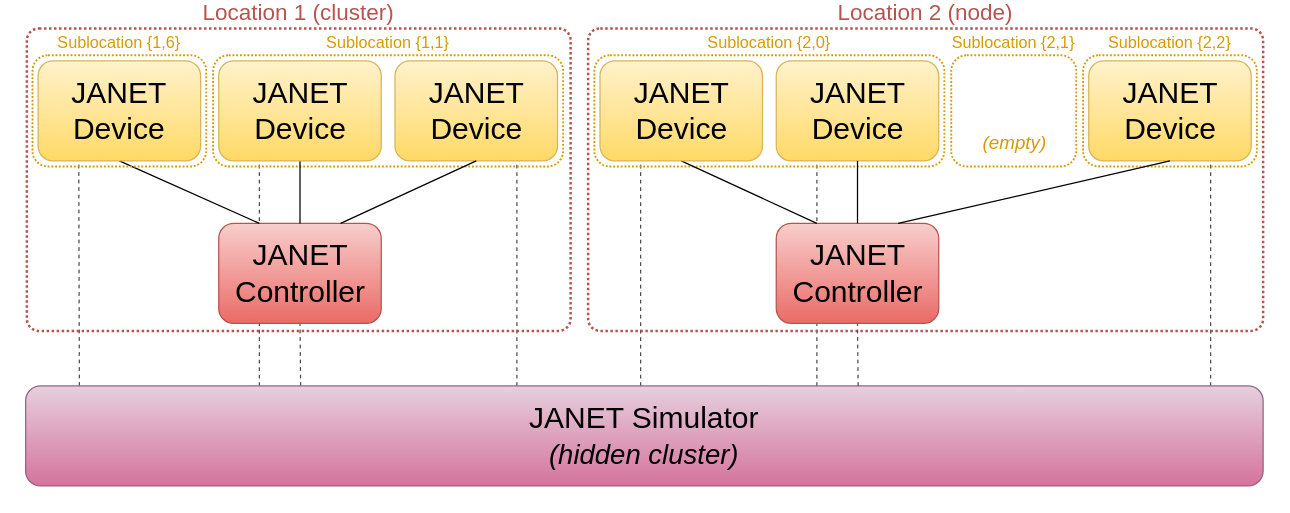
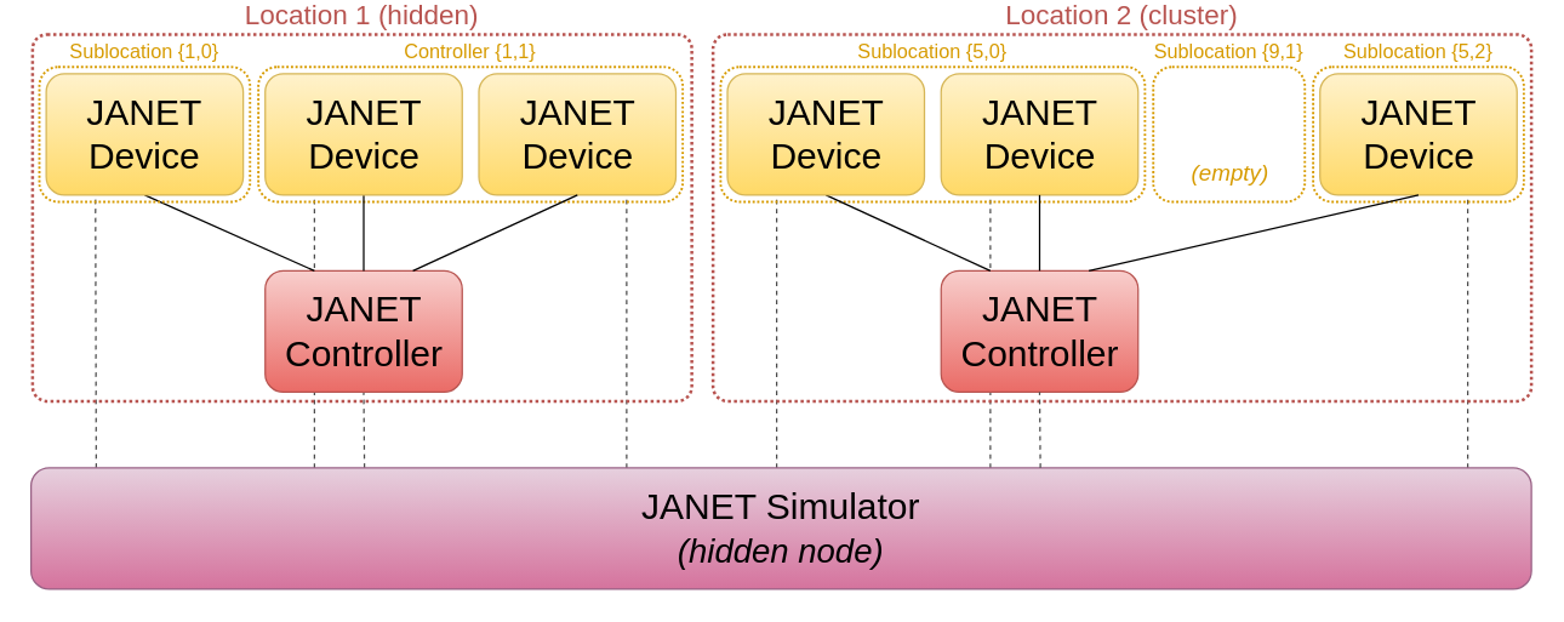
- <mxCell id="9" value="Location 1 (cluster)" style="rounded=1;arcSize=4;dashed=1;fillColor=none;gradientColor=#ea6b66;strokeWidth=2;shadow=0;labelBackgroundColor=none;sketch=0;fontSize=18;html=0;strokeColor=#b85450;dashPattern=1 1;labelPosition=center;verticalLabelPosition=top;align=center;verticalAlign=bottom;spacingBottom=1;fontColor=#B85450;" parent="1" vertex="1"><mxGeometry x="21" y="20" width="435" height="242" as="geometry" /></mxCell>
+ <mxCell id="9" value="Location 1 (hidden)" style="rounded=1;arcSize=4;dashed=1;fillColor=none;gradientColor=#ea6b66;strokeWidth=2;shadow=0;labelBackgroundColor=none;sketch=0;fontSize=18;html=0;strokeColor=#b85450;dashPattern=1 1;labelPosition=center;verticalLabelPosition=top;align=center;verticalAlign=bottom;spacingBottom=1;fontColor=#B85450;" parent="1" vertex="1"><mxGeometry x="21" y="20" width="435" height="242" as="geometry" /></mxCell>
- <mxCell id="20" value="Location 2 (node)" style="rounded=1;arcSize=4;dashed=1;fillColor=none;gradientColor=#ea6b66;strokeWidth=2;shadow=0;labelBackgroundColor=none;sketch=0;fontSize=18;html=0;strokeColor=#b85450;dashPattern=1 1;labelPosition=center;verticalLabelPosition=top;align=center;verticalAlign=bottom;spacingBottom=1;fontColor=#B85450;" parent="1" vertex="1"><mxGeometry x="470" y="20" width="540" height="242" as="geometry" /></mxCell>
+ <mxCell id="20" value="Location 2 (cluster)" style="rounded=1;arcSize=4;dashed=1;fillColor=none;gradientColor=#ea6b66;strokeWidth=2;shadow=0;labelBackgroundColor=none;sketch=0;fontSize=18;html=0;strokeColor=#b85450;dashPattern=1 1;labelPosition=center;verticalLabelPosition=top;align=center;verticalAlign=bottom;spacingBottom=1;fontColor=#B85450;" parent="1" vertex="1"><mxGeometry x="470" y="20" width="540" height="242" as="geometry" /></mxCell>
- <mxCell id="18" value="Sublocation {1,6}" style="rounded=1;arcSize=14;dashed=1;fillColor=none;gradientColor=#ffa500;strokeWidth=1.5;shadow=0;labelBackgroundColor=none;sketch=0;fontSize=13;strokeColor=#d79b00;labelPosition=center;verticalLabelPosition=top;align=center;verticalAlign=bottom;spacingTop=0;spacingBottom=0;fontStyle=0;fontColor=#D79B00;dashPattern=1 1;" parent="1" vertex="1"><mxGeometry x="25.5" y="41.5" width="139" height="89" as="geometry" /></mxCell>
+ <mxCell id="18" value="Sublocation {1,0}" style="rounded=1;arcSize=14;dashed=1;fillColor=none;gradientColor=#ffa500;strokeWidth=1.5;shadow=0;labelBackgroundColor=none;sketch=0;fontSize=13;strokeColor=#d79b00;labelPosition=center;verticalLabelPosition=top;align=center;verticalAlign=bottom;spacingTop=0;spacingBottom=0;fontStyle=0;fontColor=#D79B00;dashPattern=1 1;" parent="1" vertex="1"><mxGeometry x="25.5" y="41.5" width="139" height="89" as="geometry" /></mxCell>
- <mxCell id="10" value="Sublocation {1,1}" style="rounded=1;arcSize=14;dashed=1;fillColor=none;gradientColor=#ffa500;strokeWidth=1.5;shadow=0;labelBackgroundColor=none;sketch=0;fontSize=13;strokeColor=#d79b00;labelPosition=center;verticalLabelPosition=top;align=center;verticalAlign=bottom;spacingTop=0;spacingBottom=0;fontStyle=0;fontColor=#D79B00;dashPattern=1 1;" parent="1" vertex="1"><mxGeometry x="170" y="41.5" width="280" height="89" as="geometry" /></mxCell>
+ <mxCell id="10" value="Controller {1,1}" style="rounded=1;arcSize=14;dashed=1;fillColor=none;gradientColor=#ffa500;strokeWidth=1.5;shadow=0;labelBackgroundColor=none;sketch=0;fontSize=13;strokeColor=#d79b00;labelPosition=center;verticalLabelPosition=top;align=center;verticalAlign=bottom;spacingTop=0;spacingBottom=0;fontStyle=0;fontColor=#D79B00;dashPattern=1 1;" parent="1" vertex="1"><mxGeometry x="170" y="41.5" width="280" height="89" as="geometry" /></mxCell>
- <mxCell id="22" value="Sublocation {2,0}" style="rounded=1;arcSize=14;dashed=1;fillColor=none;gradientColor=#ffa500;strokeWidth=1.5;shadow=0;labelBackgroundColor=none;sketch=0;fontSize=13;strokeColor=#d79b00;labelPosition=center;verticalLabelPosition=top;align=center;verticalAlign=bottom;spacingTop=0;spacingBottom=0;fontStyle=0;fontColor=#D79B00;dashPattern=1 1;" parent="21" vertex="1"><mxGeometry width="280" height="89" as="geometry" /></mxCell>
+ <mxCell id="22" value="Sublocation {5,0}" style="rounded=1;arcSize=14;dashed=1;fillColor=none;gradientColor=#ffa500;strokeWidth=1.5;shadow=0;labelBackgroundColor=none;sketch=0;fontSize=13;strokeColor=#d79b00;labelPosition=center;verticalLabelPosition=top;align=center;verticalAlign=bottom;spacingTop=0;spacingBottom=0;fontStyle=0;fontColor=#D79B00;dashPattern=1 1;" parent="21" vertex="1"><mxGeometry width="280" height="89" as="geometry" /></mxCell>
- <mxCell id="30" value="Sublocation {2,1}" style="rounded=1;arcSize=14;dashed=1;fillColor=none;gradientColor=#ffa500;strokeWidth=1.5;shadow=0;labelBackgroundColor=none;sketch=0;fontSize=13;strokeColor=#d79b00;labelPosition=center;verticalLabelPosition=top;align=center;verticalAlign=bottom;spacingTop=0;spacingBottom=0;fontStyle=0;fontColor=#D79B00;dashPattern=1 1;" parent="28" vertex="1"><mxGeometry width="100" height="89" as="geometry" /></mxCell>
+ <mxCell id="30" value="Sublocation {9,1}" style="rounded=1;arcSize=14;dashed=1;fillColor=none;gradientColor=#ffa500;strokeWidth=1.5;shadow=0;labelBackgroundColor=none;sketch=0;fontSize=13;strokeColor=#d79b00;labelPosition=center;verticalLabelPosition=top;align=center;verticalAlign=bottom;spacingTop=0;spacingBottom=0;fontStyle=0;fontColor=#D79B00;dashPattern=1 1;" parent="28" vertex="1"><mxGeometry width="100" height="89" as="geometry" /></mxCell>
- <mxCell id="26" value="Sublocation {2,2}" style="rounded=1;arcSize=14;dashed=1;fillColor=none;gradientColor=#ffa500;strokeWidth=1.5;shadow=0;labelBackgroundColor=none;sketch=0;fontSize=13;strokeColor=#d79b00;labelPosition=center;verticalLabelPosition=top;align=center;verticalAlign=bottom;spacingTop=0;spacingBottom=0;fontStyle=0;fontColor=#D79B00;dashPattern=1 1;" parent="25" vertex="1"><mxGeometry width="139" height="89" as="geometry" /></mxCell>
+ <mxCell id="26" value="Sublocation {5,2}" style="rounded=1;arcSize=14;dashed=1;fillColor=none;gradientColor=#ffa500;strokeWidth=1.5;shadow=0;labelBackgroundColor=none;sketch=0;fontSize=13;strokeColor=#d79b00;labelPosition=center;verticalLabelPosition=top;align=center;verticalAlign=bottom;spacingTop=0;spacingBottom=0;fontStyle=0;fontColor=#D79B00;dashPattern=1 1;" parent="25" vertex="1"><mxGeometry width="139" height="89" as="geometry" /></mxCell>
- <mxCell id="11" value="JANET Simulator&lt;br&gt;&lt;font size=&quot;1&quot;&gt;&lt;i style=&quot;font-size: 22px&quot;&gt;(hidden cluster)&lt;/i&gt;&lt;/font&gt;" style="rounded=1;whiteSpace=wrap;html=1;gradientColor=#d5739d;fillColor=#e6d0de;strokeColor=#996185;strokeWidth=1;fontSize=24;" parent="1" vertex="1"><mxGeometry x="20" y="306" width="990" height="80" as="geometry" /></mxCell>
+ <mxCell id="11" value="JANET Simulator&lt;br&gt;&lt;font size=&quot;1&quot;&gt;&lt;i style=&quot;font-size: 22px&quot;&gt;(hidden node)&lt;/i&gt;&lt;/font&gt;" style="rounded=1;whiteSpace=wrap;html=1;gradientColor=#d5739d;fillColor=#e6d0de;strokeColor=#996185;strokeWidth=1;fontSize=24;" parent="1" vertex="1"><mxGeometry x="20" y="306" width="990" height="80" as="geometry" /></mxCell>
